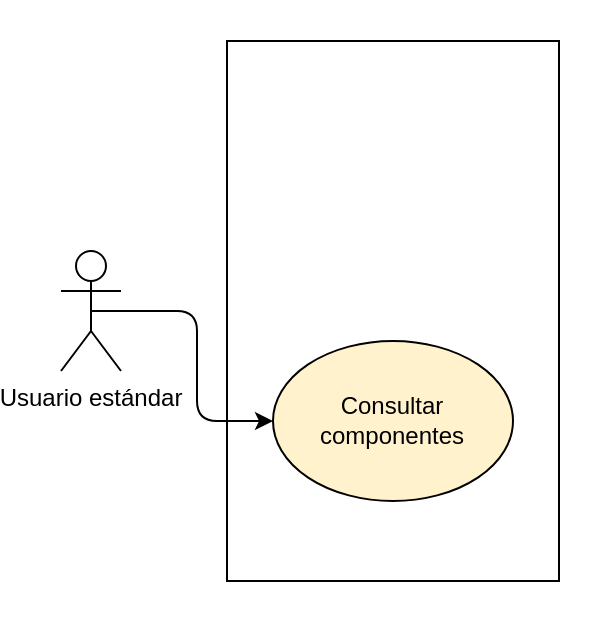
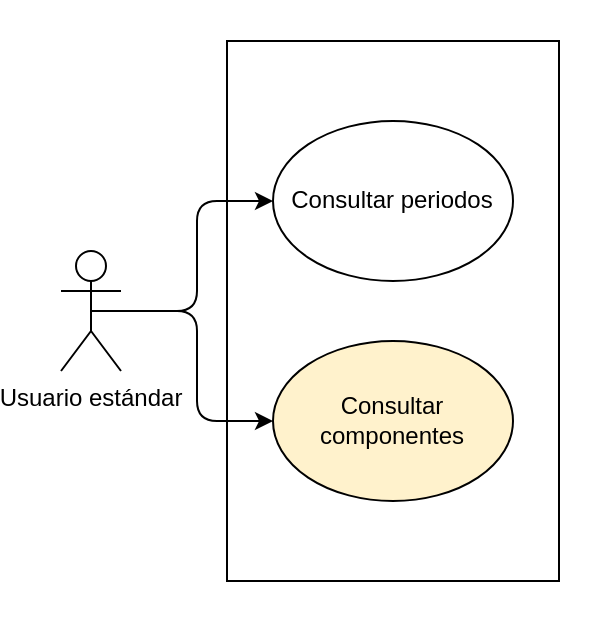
+ <mxCell id="6" value="Consultar periodos" style="ellipse;whiteSpace=wrap;html=1;" vertex="1" parent="1"><mxGeometry x="126" y="60" width="120" height="80" as="geometry" /></mxCell>
+ <mxCell id="3" style="edgeStyle=orthogonalEdgeStyle;rounded=1;orthogonalLoop=1;jettySize=auto;html=1;exitX=0.5;exitY=0.5;exitDx=0;exitDy=0;exitPerimeter=0;entryX=0;entryY=0.5;entryDx=0;entryDy=0;" edge="1" parent="1" source="5" target="6"><mxGeometry relative="1" as="geometry" /></mxCell>
